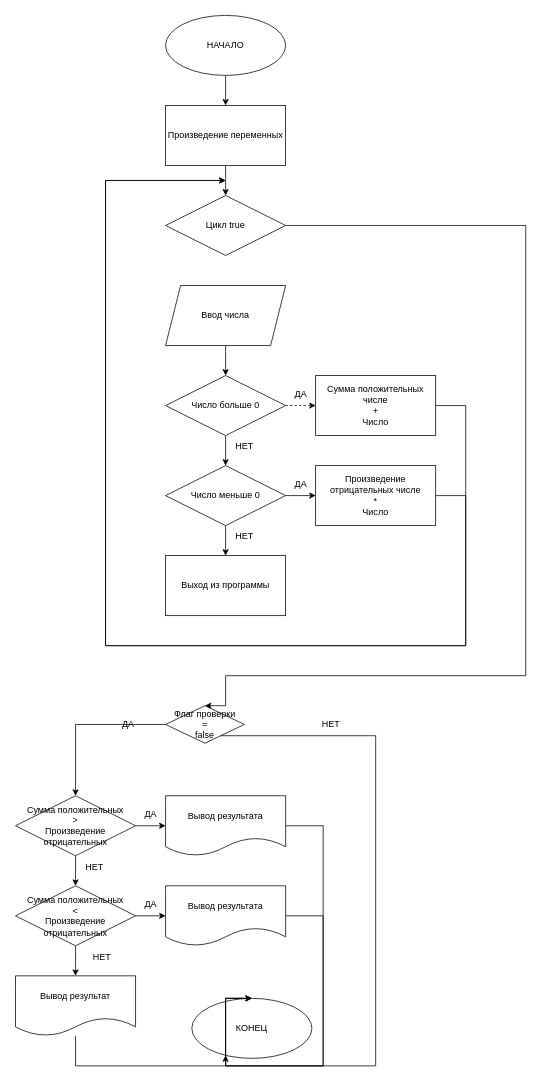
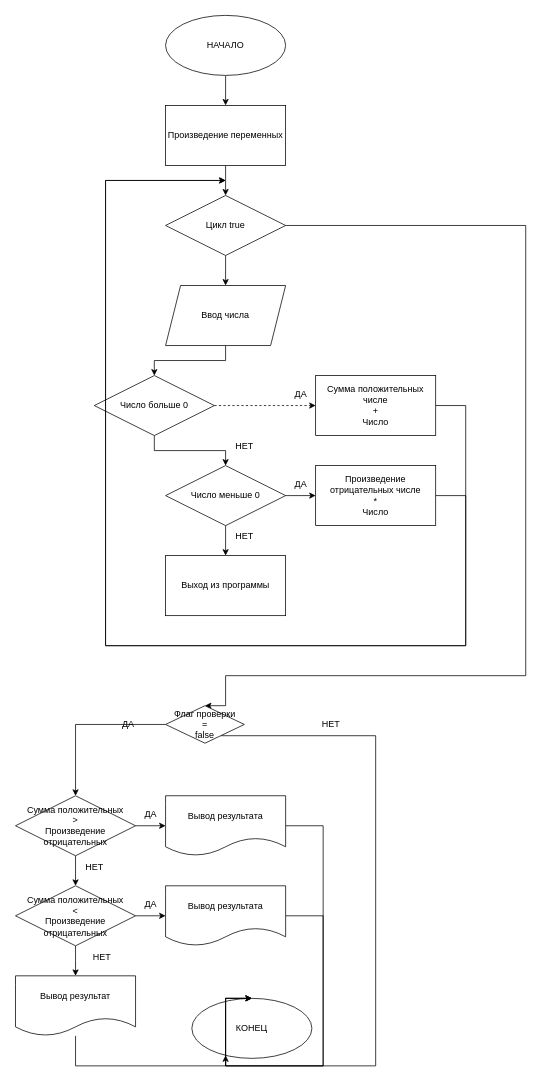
+ <mxCell id="7" value="" style="edgeStyle=orthogonalEdgeStyle;rounded=0;orthogonalLoop=1;jettySize=auto;html=1;" parent="1" source="9" target="11" edge="1"><mxGeometry relative="1" as="geometry" /></mxCell>
- <mxCell id="14" value="Число больше 0" style="rhombus;whiteSpace=wrap;html=1;" parent="1" vertex="1"><mxGeometry x="220" y="500" width="160" height="80" as="geometry" /></mxCell>
+ <mxCell id="14" value="Число больше 0" style="rhombus;whiteSpace=wrap;html=1;" parent="1" vertex="1"><mxGeometry x="125" y="500" width="160" height="80" as="geometry" /></mxCell>
